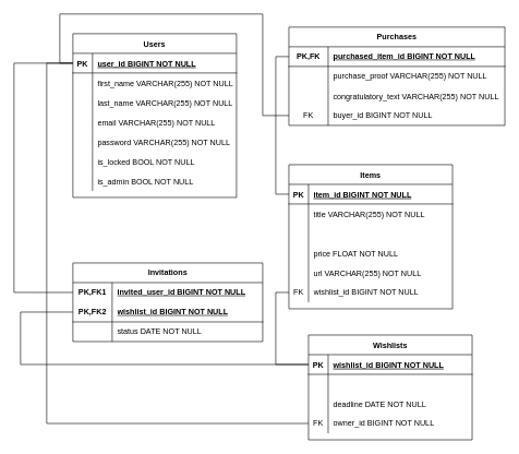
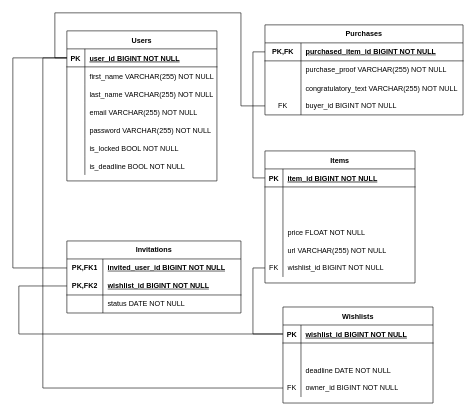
- <mxCell id="23" value="is_admin BOOL NOT NULL" style="shape=partialRectangle;connectable=0;fillColor=none;top=0;left=0;bottom=0;right=0;align=left;spacingLeft=6;overflow=hidden;" vertex="1" parent="21"><mxGeometry x="30" width="220" height="30" as="geometry"><mxRectangle width="220" height="30" as="alternateBounds" /></mxGeometry></mxCell>
+ <mxCell id="23" value="is_deadline BOOL NOT NULL" style="shape=partialRectangle;connectable=0;fillColor=none;top=0;left=0;bottom=0;right=0;align=left;spacingLeft=6;overflow=hidden;" vertex="1" parent="21"><mxGeometry x="30" width="220" height="30" as="geometry"><mxRectangle width="220" height="30" as="alternateBounds" /></mxGeometry></mxCell>
- <mxCell id="30" value="title VARCHAR(255) NOT NULL" style="shape=partialRectangle;overflow=hidden;connectable=0;fillColor=none;top=0;left=0;bottom=0;right=0;align=left;spacingLeft=6;" vertex="1" parent="28"><mxGeometry x="30" width="220" height="30" as="geometry"><mxRectangle width="220" height="30" as="alternateBounds" /></mxGeometry></mxCell>
